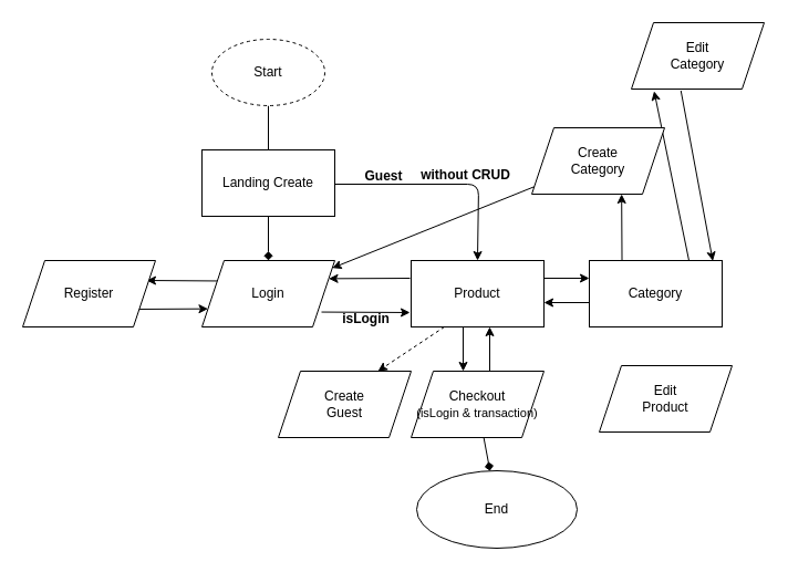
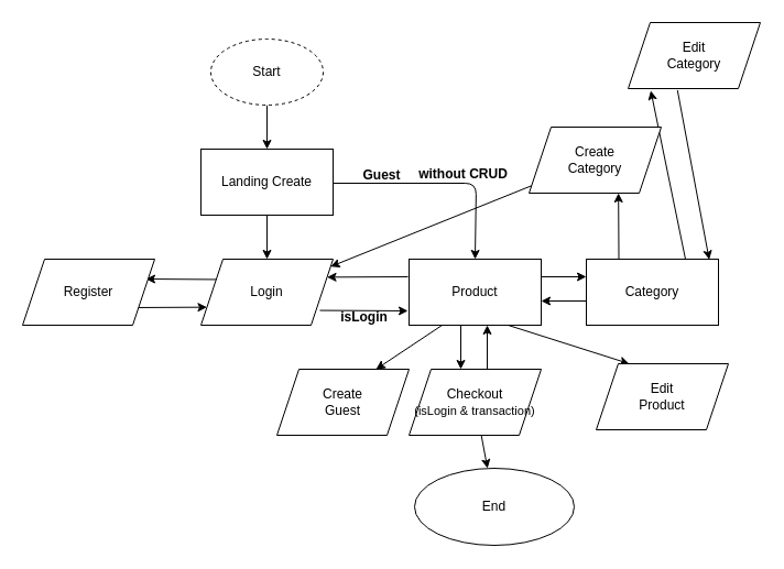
- <mxCell id="2" value="" style="edgeStyle=none;html=1;endArrow=none;" edge="1" parent="1" source="3" target="6"><mxGeometry relative="1" as="geometry" /></mxCell>
+ <mxCell id="2" value="" style="edgeStyle=none;html=1;" edge="1" parent="1" source="3" target="6"><mxGeometry relative="1" as="geometry" /></mxCell>
- <mxCell id="5" value="" style="edgeStyle=none;html=1;fontSize=12;endArrow=diamond;" edge="1" parent="1" source="6" target="23"><mxGeometry relative="1" as="geometry" /></mxCell>
+ <mxCell id="5" value="" style="edgeStyle=none;html=1;fontSize=12;" edge="1" parent="1" source="6" target="23"><mxGeometry relative="1" as="geometry" /></mxCell>
+ <mxCell id="10" style="edgeStyle=none;html=1;exitX=0.75;exitY=1;exitDx=0;exitDy=0;entryX=0.25;entryY=0;entryDx=0;entryDy=0;fontSize=12;" edge="1" parent="1" source="12" target="30"><mxGeometry relative="1" as="geometry" /></mxCell>
- <mxCell id="9" style="edgeStyle=none;html=1;exitX=0.25;exitY=1;exitDx=0;exitDy=0;entryX=0.75;entryY=0;entryDx=0;entryDy=0;fontSize=12;dashed=1;" edge="1" parent="1" source="12" target="29"><mxGeometry relative="1" as="geometry" /></mxCell>
+ <mxCell id="9" style="edgeStyle=none;html=1;exitX=0.25;exitY=1;exitDx=0;exitDy=0;entryX=0.75;entryY=0;entryDx=0;entryDy=0;fontSize=12;" edge="1" parent="1" source="12" target="29"><mxGeometry relative="1" as="geometry" /></mxCell>
- <mxCell id="32" value="" style="edgeStyle=none;html=1;fontSize=12;endArrow=diamond;" edge="1" parent="1" source="33" target="34"><mxGeometry relative="1" as="geometry" /></mxCell>
+ <mxCell id="32" value="" style="edgeStyle=none;html=1;fontSize=12;" edge="1" parent="1" source="33" target="34"><mxGeometry relative="1" as="geometry" /></mxCell>
